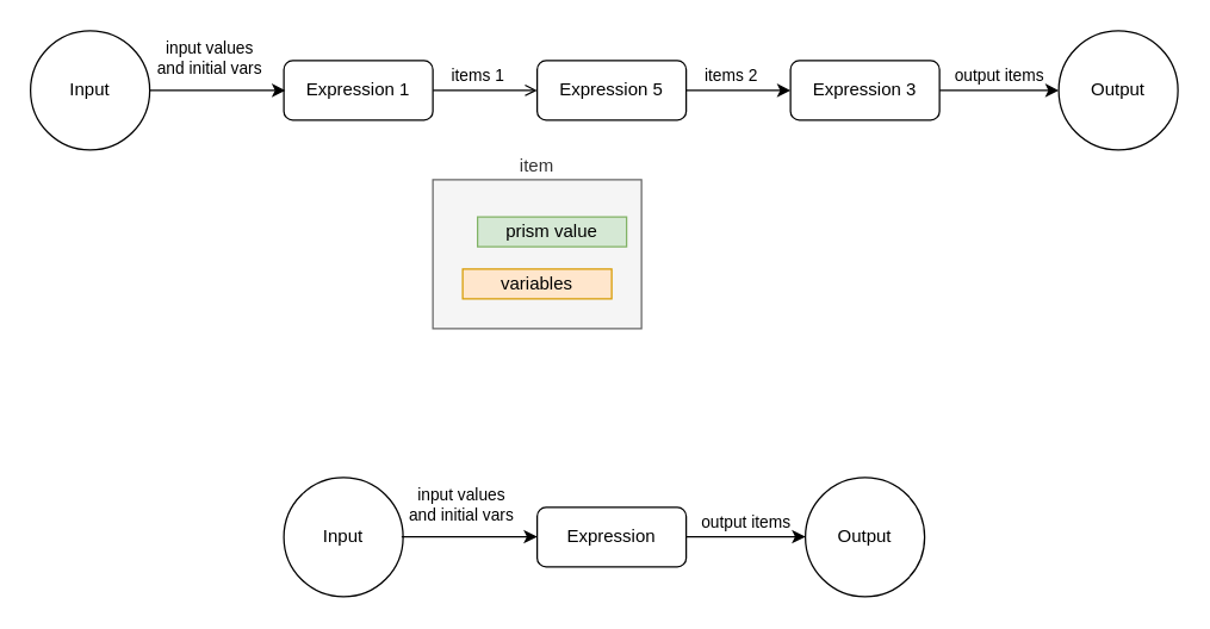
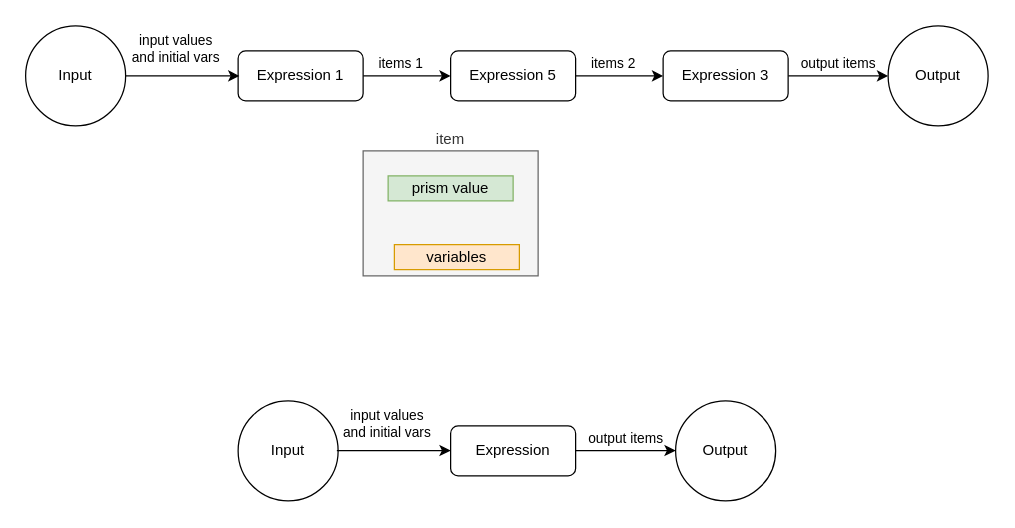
- <mxCell id="2" value="items 1" style="edgeStyle=none;rounded=0;orthogonalLoop=1;jettySize=auto;html=1;exitX=1;exitY=0.5;exitDx=0;exitDy=0;entryX=0;entryY=0.5;entryDx=0;entryDy=0;endArrow=open;" edge="1" parent="1" source="3" target="5"><mxGeometry x="-0.143" y="10" relative="1" as="geometry"><mxPoint as="offset" /></mxGeometry></mxCell>
+ <mxCell id="2" value="items 1" style="edgeStyle=none;rounded=0;orthogonalLoop=1;jettySize=auto;html=1;exitX=1;exitY=0.5;exitDx=0;exitDy=0;entryX=0;entryY=0.5;entryDx=0;entryDy=0;" edge="1" parent="1" source="3" target="5"><mxGeometry x="-0.143" y="10" relative="1" as="geometry"><mxPoint as="offset" /></mxGeometry></mxCell>
- <mxCell id="11" value="&lt;span style=&quot;font-size: 12px&quot;&gt;prism value&lt;/span&gt;" style="rounded=0;whiteSpace=wrap;html=1;fontSize=10;fillColor=#d5e8d4;strokeColor=#82b366;" vertex="1" parent="1"><mxGeometry x="320" y="145" width="100" height="20" as="geometry" /></mxCell>
+ <mxCell id="11" value="&lt;span style=&quot;font-size: 12px&quot;&gt;prism value&lt;/span&gt;" style="rounded=0;whiteSpace=wrap;html=1;fontSize=10;fillColor=#d5e8d4;strokeColor=#82b366;" vertex="1" parent="1"><mxGeometry x="310" y="140" width="100" height="20" as="geometry" /></mxCell>
- <mxCell id="12" value="&lt;span style=&quot;font-size: 12px&quot;&gt;variables&lt;/span&gt;" style="rounded=0;whiteSpace=wrap;html=1;fontSize=10;fillColor=#ffe6cc;strokeColor=#d79b00;" vertex="1" parent="1"><mxGeometry x="310" y="180" width="100" height="20" as="geometry" /></mxCell>
+ <mxCell id="12" value="&lt;span style=&quot;font-size: 12px&quot;&gt;variables&lt;/span&gt;" style="rounded=0;whiteSpace=wrap;html=1;fontSize=10;fillColor=#ffe6cc;strokeColor=#d79b00;" vertex="1" parent="1"><mxGeometry x="315" y="195" width="100" height="20" as="geometry" /></mxCell>
